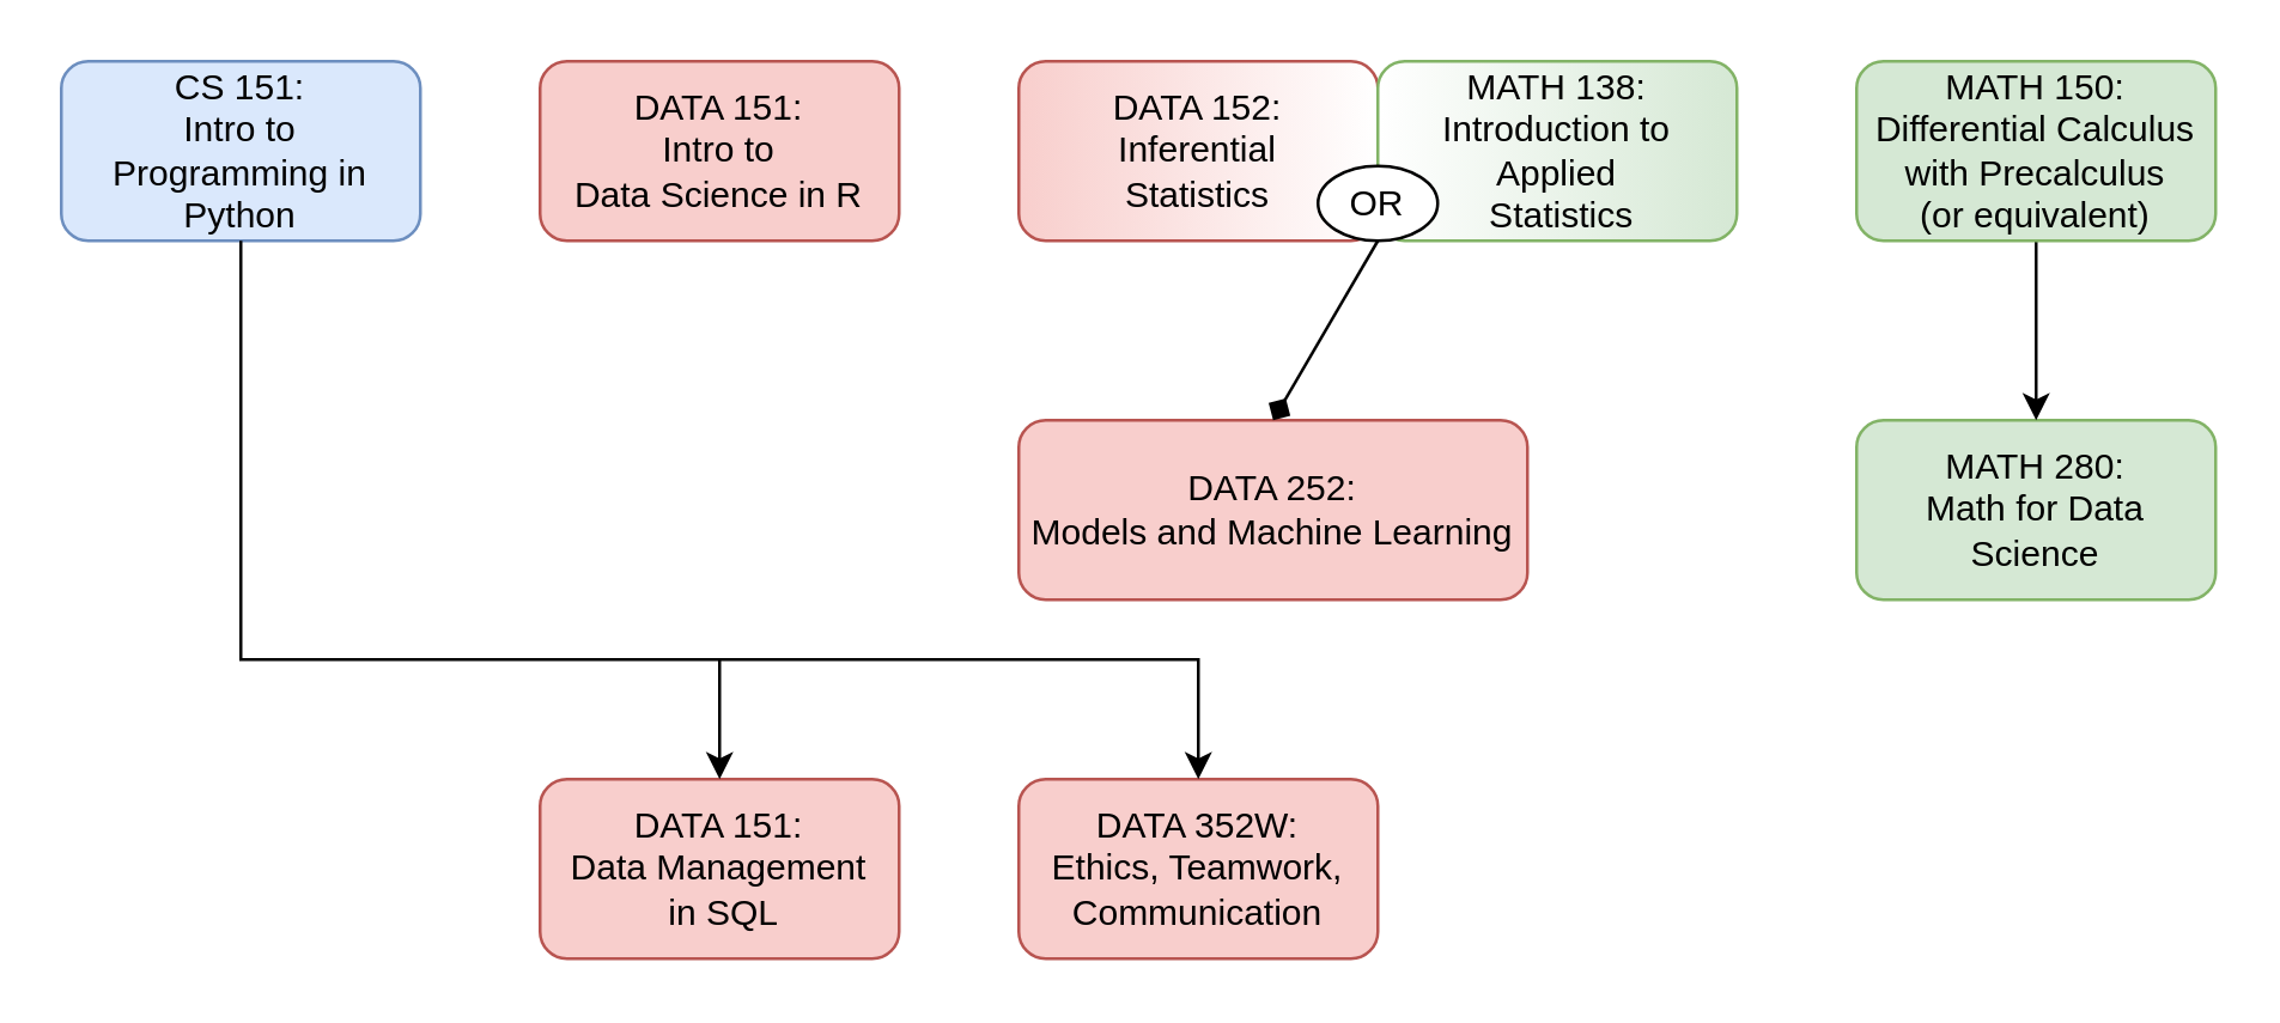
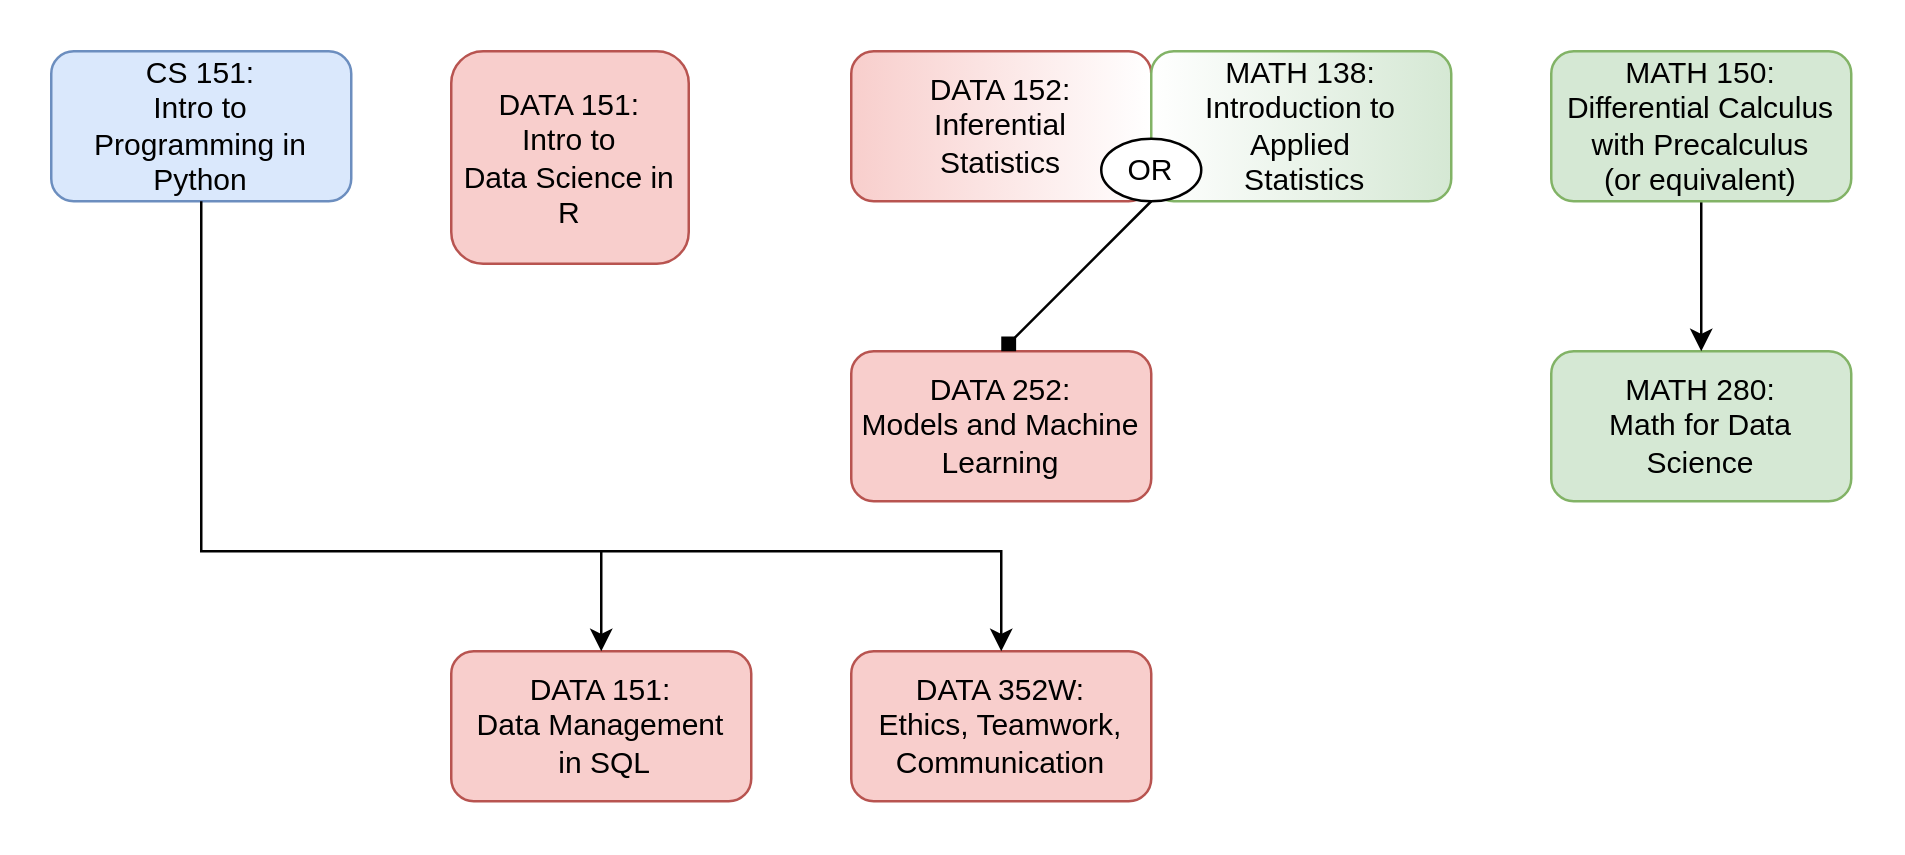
- <mxCell id="3" value="&lt;div&gt;DATA 151:&lt;/div&gt;&lt;div&gt;Intro to &lt;br&gt;&lt;/div&gt;&lt;div&gt;Data Science in R&lt;br&gt;&lt;/div&gt;" style="rounded=1;whiteSpace=wrap;html=1;fillColor=#f8cecc;strokeColor=#b85450;" parent="1" vertex="1"><mxGeometry x="180" y="20" width="120" height="60" as="geometry" /></mxCell>
+ <mxCell id="3" value="&lt;div&gt;DATA 151:&lt;/div&gt;&lt;div&gt;Intro to &lt;br&gt;&lt;/div&gt;&lt;div&gt;Data Science in R&lt;br&gt;&lt;/div&gt;" style="rounded=1;whiteSpace=wrap;html=1;fillColor=#f8cecc;strokeColor=#b85450;" parent="1" vertex="1"><mxGeometry x="180" y="20" width="95" height="85" as="geometry" /></mxCell>
- <mxCell id="6" value="&lt;div&gt;DATA 252:&lt;/div&gt;&lt;div&gt;Models and Machine Learning&lt;br&gt;&lt;/div&gt;" style="rounded=1;whiteSpace=wrap;html=1;fillColor=#f8cecc;strokeColor=#b85450;" parent="1" vertex="1"><mxGeometry x="340" y="140" width="170" height="60" as="geometry" /></mxCell>
+ <mxCell id="6" value="&lt;div&gt;DATA 252:&lt;/div&gt;&lt;div&gt;Models and Machine Learning&lt;br&gt;&lt;/div&gt;" style="rounded=1;whiteSpace=wrap;html=1;fillColor=#f8cecc;strokeColor=#b85450;" parent="1" vertex="1"><mxGeometry x="340" y="140" width="120" height="60" as="geometry" /></mxCell>
